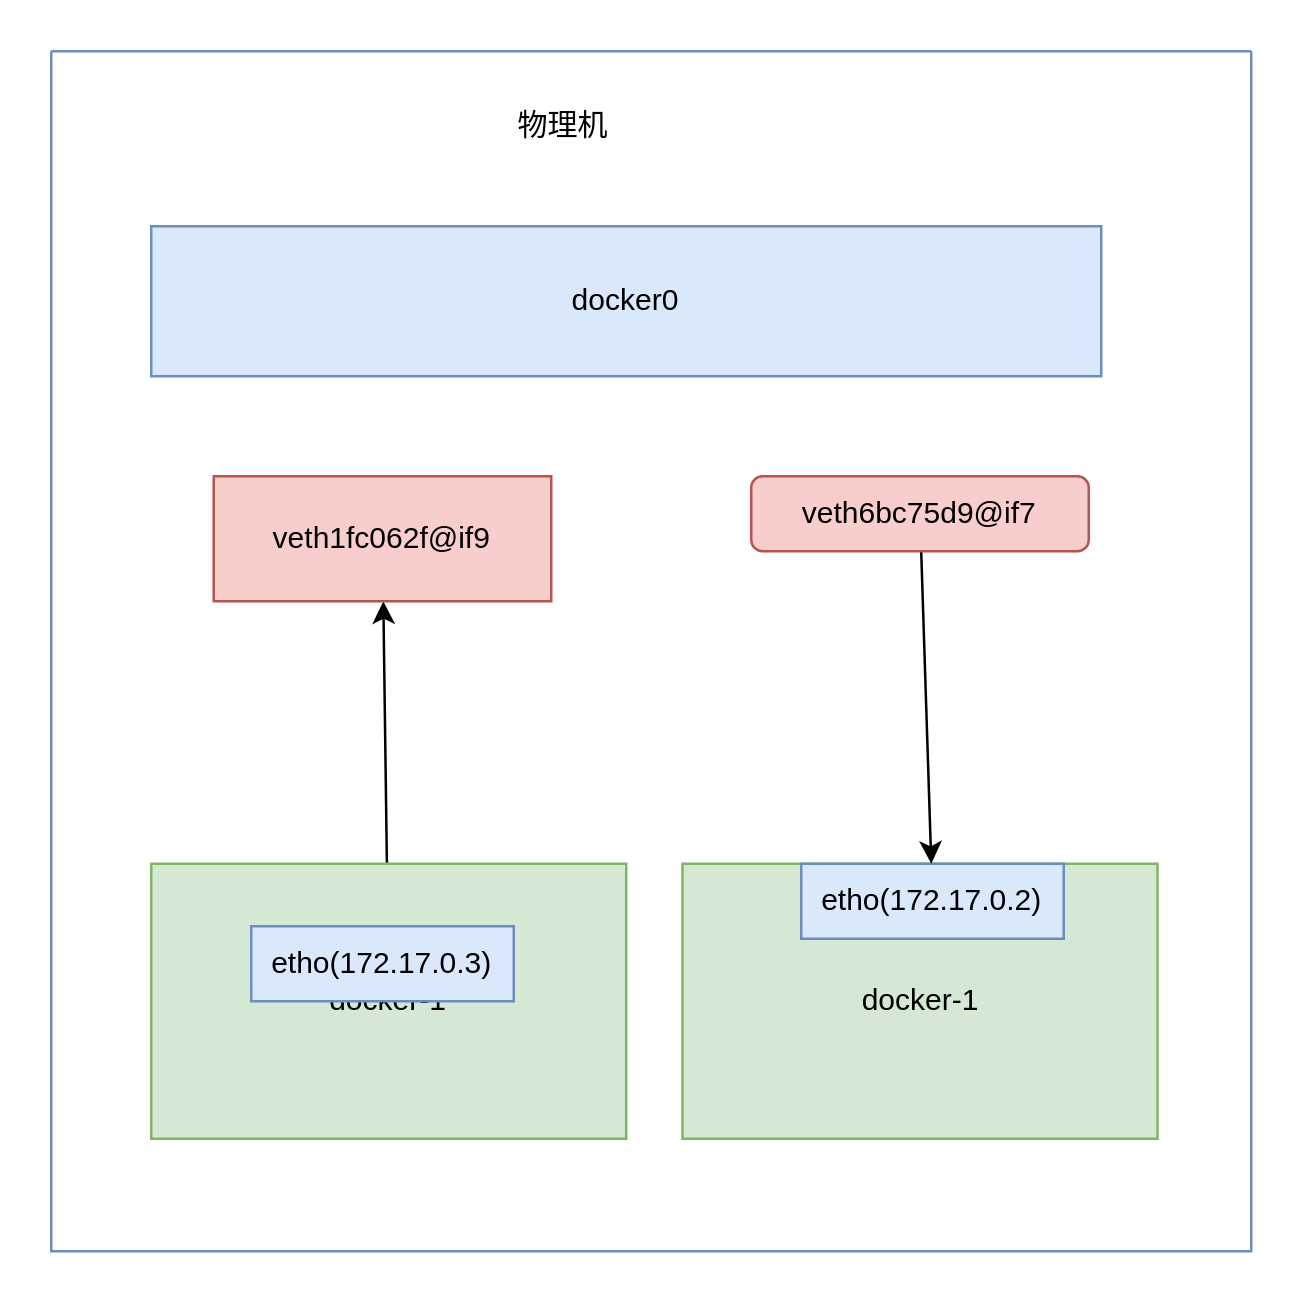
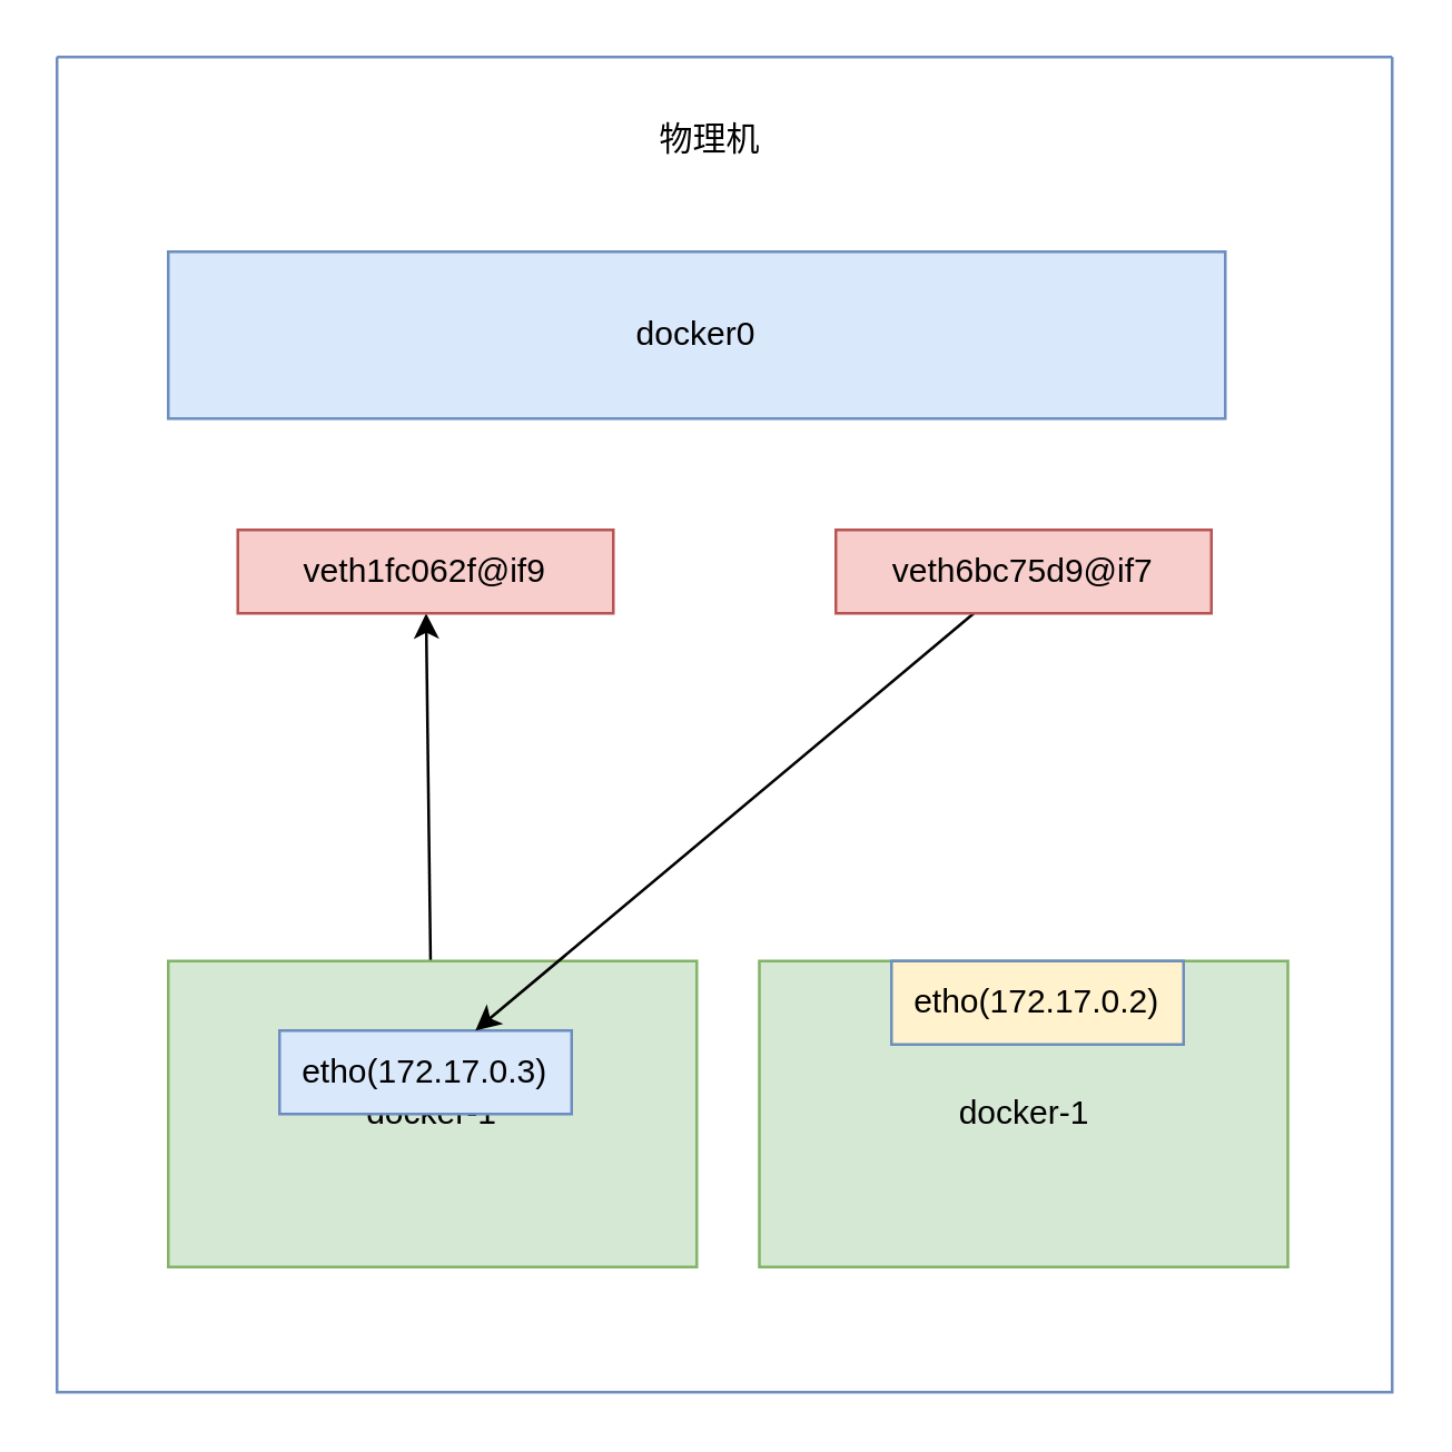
- <mxCell id="3" value="物理机" style="text;html=1;strokeColor=none;fillColor=none;align=center;verticalAlign=middle;whiteSpace=wrap;rounded=0;" parent="2" vertex="1"><mxGeometry x="110" y="10" width="190" height="40" as="geometry" /></mxCell>
+ <mxCell id="3" value="物理机" style="text;html=1;strokeColor=none;fillColor=none;align=center;verticalAlign=middle;whiteSpace=wrap;rounded=0;" parent="2" vertex="1"><mxGeometry x="140" y="10" width="190" height="40" as="geometry" /></mxCell>
- <mxCell id="12" value="veth6bc75d9@if7" style="whiteSpace=wrap;html=1;fillColor=#f8cecc;strokeColor=#b85450;rounded=1;" parent="2" vertex="1"><mxGeometry x="280" y="170" width="135" height="30" as="geometry" /></mxCell>
+ <mxCell id="12" value="veth6bc75d9@if7" style="rounded=0;whiteSpace=wrap;html=1;fillColor=#f8cecc;strokeColor=#b85450;" parent="2" vertex="1"><mxGeometry x="280" y="170" width="135" height="30" as="geometry" /></mxCell>
- <mxCell id="10" value="veth1fc062f@if9" style="rounded=0;whiteSpace=wrap;html=1;fillColor=#f8cecc;strokeColor=#b85450;" parent="2" vertex="1"><mxGeometry x="65" y="170" width="135" height="50" as="geometry" /></mxCell>
+ <mxCell id="10" value="veth1fc062f@if9" style="rounded=0;whiteSpace=wrap;html=1;fillColor=#f8cecc;strokeColor=#b85450;" parent="2" vertex="1"><mxGeometry x="65" y="170" width="135" height="30" as="geometry" /></mxCell>
- <mxCell id="11" style="edgeStyle=none;html=1;" parent="2" source="12" target="9" edge="1"><mxGeometry relative="1" as="geometry" /></mxCell>
+ <mxCell id="11" style="edgeStyle=none;html=1;" parent="2" source="12" target="8" edge="1"><mxGeometry relative="1" as="geometry" /></mxCell>
- <mxCell id="9" value="etho(172.17.0.2)" style="rounded=0;whiteSpace=wrap;html=1;fillColor=#dae8fc;strokeColor=#6c8ebf;" parent="2" vertex="1"><mxGeometry x="300" y="325" width="105" height="30" as="geometry" /></mxCell>
+ <mxCell id="9" value="etho(172.17.0.2)" style="rounded=0;whiteSpace=wrap;html=1;fillColor=#fff2cc;strokeColor=#6c8ebf;" parent="2" vertex="1"><mxGeometry x="300" y="325" width="105" height="30" as="geometry" /></mxCell>
